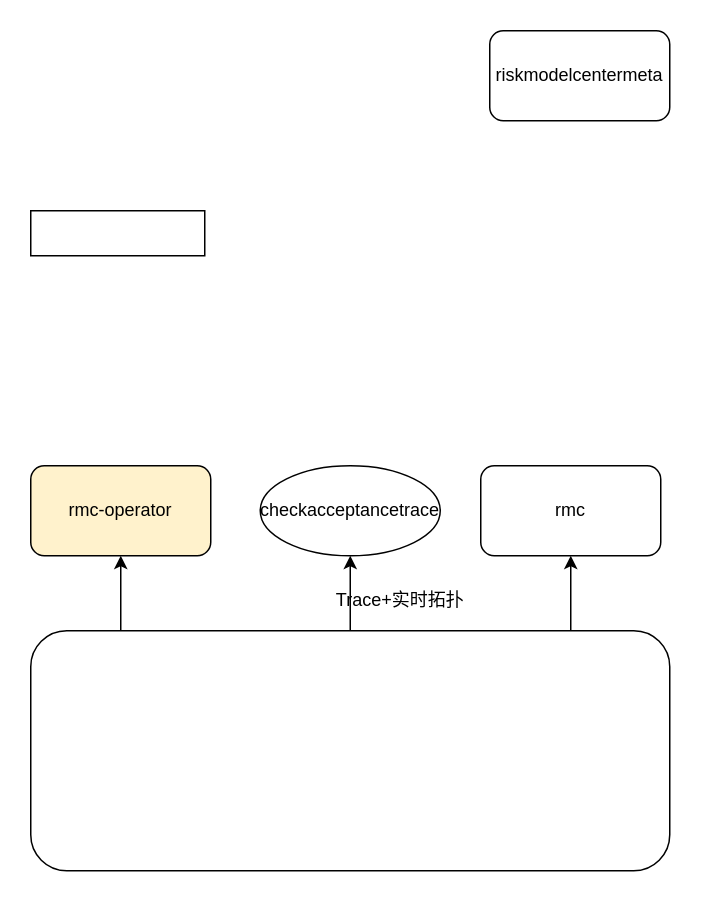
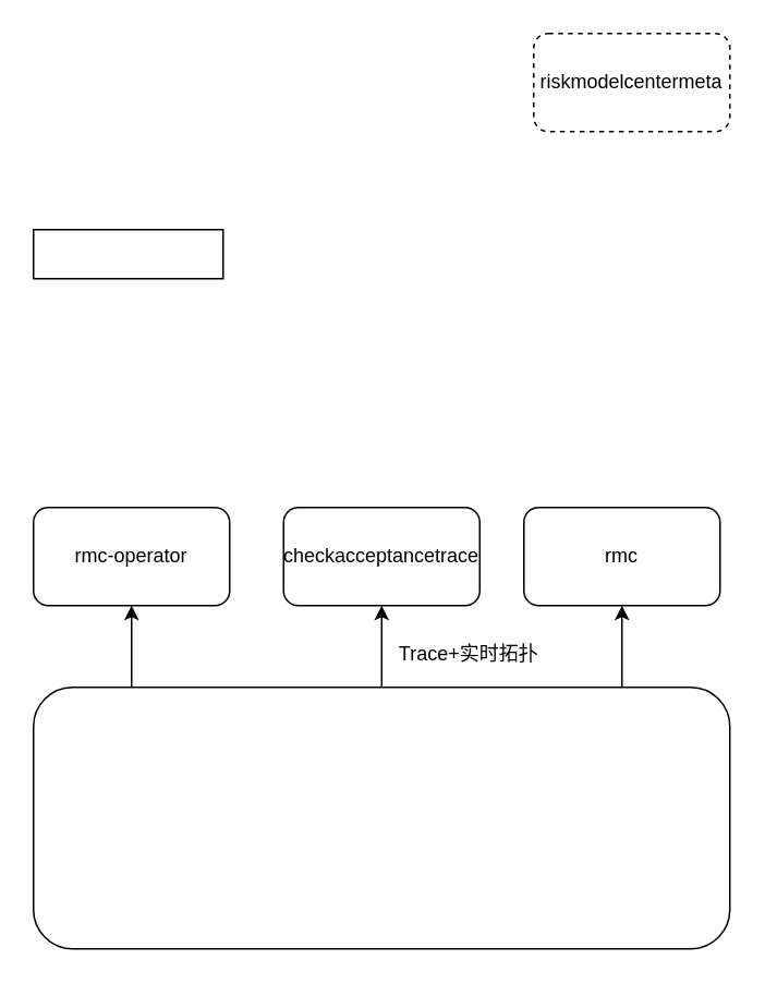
- <mxCell id="9" value="riskmodelcentermeta" style="rounded=1;whiteSpace=wrap;html=1;" vertex="1" parent="1"><mxGeometry x="326" y="20" width="120" height="60" as="geometry" /></mxCell>
+ <mxCell id="9" value="riskmodelcentermeta" style="rounded=1;whiteSpace=wrap;html=1;dashed=1;" vertex="1" parent="1"><mxGeometry x="326" y="20" width="120" height="60" as="geometry" /></mxCell>
- <mxCell id="7" value="rmc-operator" style="rounded=1;whiteSpace=wrap;html=1;fillColor=#fff2cc;" vertex="1" parent="1"><mxGeometry x="20" y="310" width="120" height="60" as="geometry" /></mxCell>
+ <mxCell id="7" value="rmc-operator" style="rounded=1;whiteSpace=wrap;html=1;" vertex="1" parent="1"><mxGeometry x="20" y="310" width="120" height="60" as="geometry" /></mxCell>
- <mxCell id="6" value="checkacceptancetrace" style="ellipse;whiteSpace=wrap;html=1;" vertex="1" parent="1"><mxGeometry x="173" y="310" width="120" height="60" as="geometry" /></mxCell>
+ <mxCell id="6" value="checkacceptancetrace" style="rounded=1;whiteSpace=wrap;html=1;" vertex="1" parent="1"><mxGeometry x="173" y="310" width="120" height="60" as="geometry" /></mxCell>
- <mxCell id="11" value="Trace+实时拓扑" style="text;html=1;align=center;verticalAlign=middle;resizable=0;points=[];autosize=1;" vertex="1" parent="1"><mxGeometry x="216" y="390" width="100" height="20" as="geometry" /></mxCell>
+ <mxCell id="11" value="Trace+实时拓扑" style="text;html=1;align=center;verticalAlign=middle;resizable=0;points=[];autosize=1;" vertex="1" parent="1"><mxGeometry x="236" y="390" width="100" height="20" as="geometry" /></mxCell>
